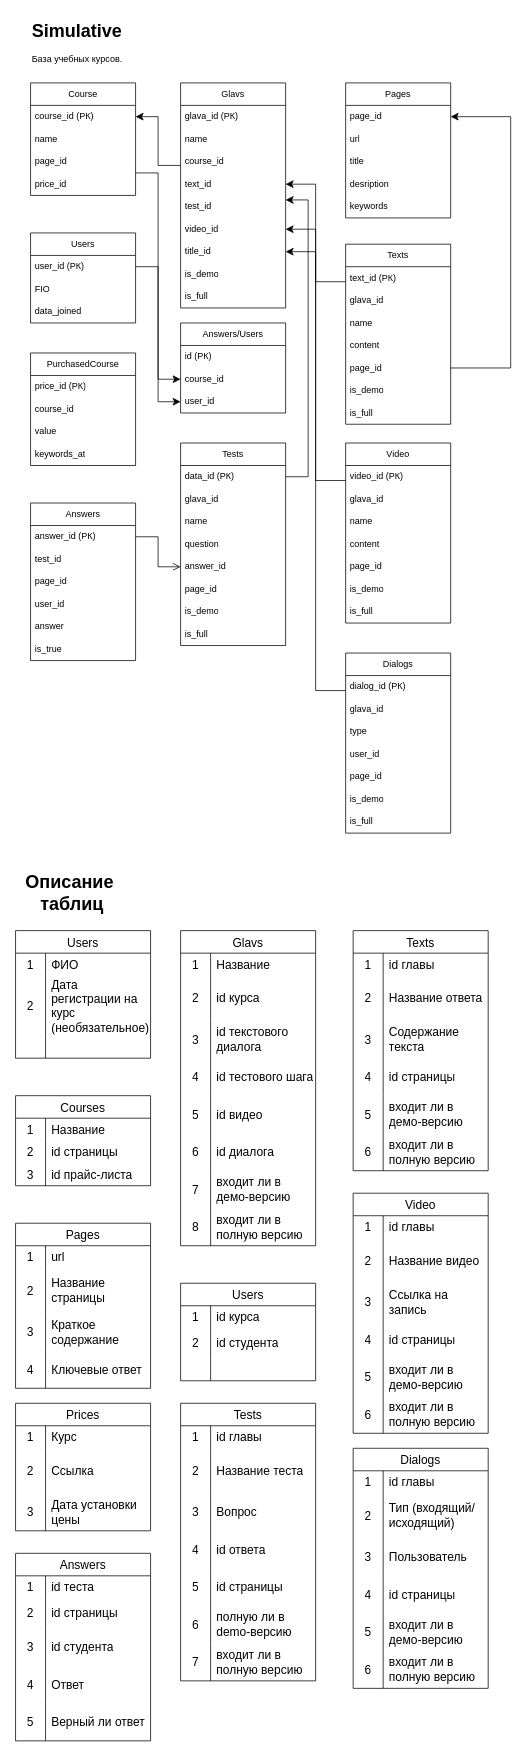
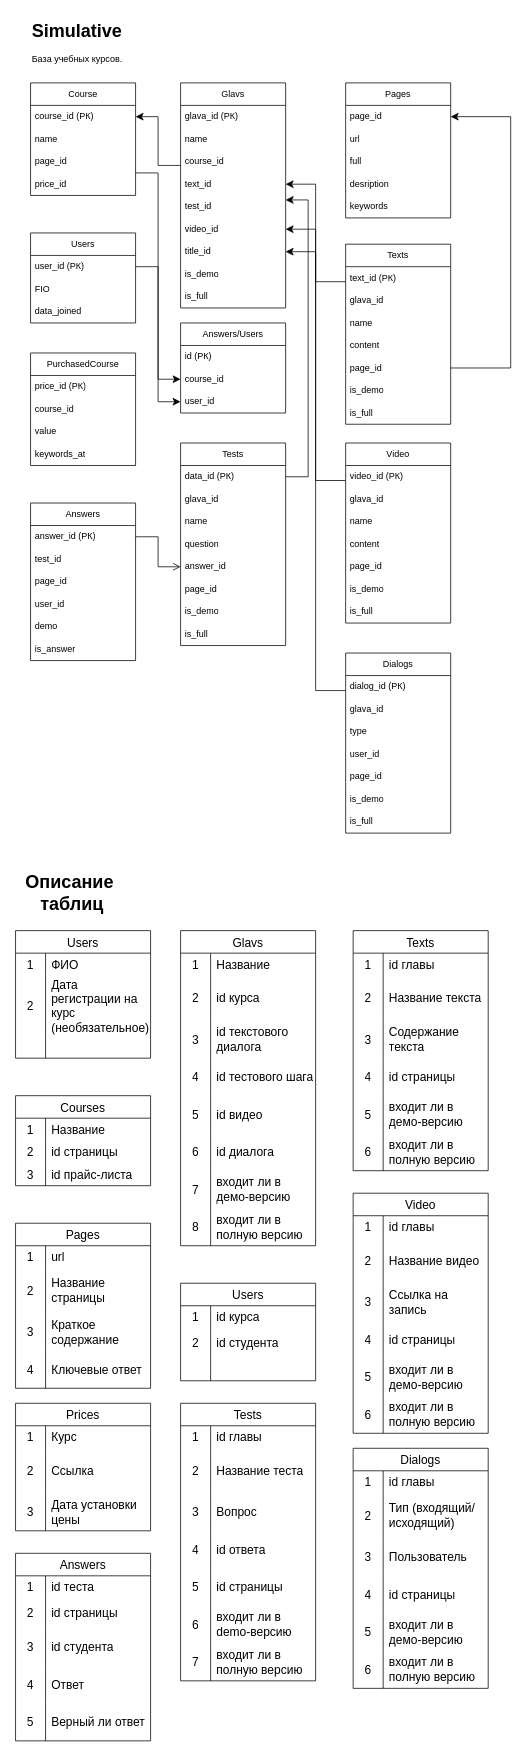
- <mxCell id="5" value="title" style="text;strokeColor=none;fillColor=none;align=left;verticalAlign=middle;spacingLeft=4;spacingRight=4;overflow=hidden;points=[[0,0.5],[1,0.5]];portConstraint=eastwest;rotatable=0;whiteSpace=wrap;html=1;" parent="2" vertex="1"><mxGeometry y="90" width="140" height="30" as="geometry" /></mxCell>
+ <mxCell id="5" value="full" style="text;strokeColor=none;fillColor=none;align=left;verticalAlign=middle;spacingLeft=4;spacingRight=4;overflow=hidden;points=[[0,0.5],[1,0.5]];portConstraint=eastwest;rotatable=0;whiteSpace=wrap;html=1;" parent="2" vertex="1"><mxGeometry y="90" width="140" height="30" as="geometry" /></mxCell>
- <mxCell id="74" value="answer" style="text;strokeColor=none;fillColor=none;align=left;verticalAlign=middle;spacingLeft=4;spacingRight=4;overflow=hidden;points=[[0,0.5],[1,0.5]];portConstraint=eastwest;rotatable=0;whiteSpace=wrap;html=1;" vertex="1" parent="69"><mxGeometry y="150" width="140" height="30" as="geometry" /></mxCell>
+ <mxCell id="74" value="demo" style="text;strokeColor=none;fillColor=none;align=left;verticalAlign=middle;spacingLeft=4;spacingRight=4;overflow=hidden;points=[[0,0.5],[1,0.5]];portConstraint=eastwest;rotatable=0;whiteSpace=wrap;html=1;" vertex="1" parent="69"><mxGeometry y="150" width="140" height="30" as="geometry" /></mxCell>
- <mxCell id="75" value="is_true" style="text;strokeColor=none;fillColor=none;align=left;verticalAlign=middle;spacingLeft=4;spacingRight=4;overflow=hidden;points=[[0,0.5],[1,0.5]];portConstraint=eastwest;rotatable=0;whiteSpace=wrap;html=1;" vertex="1" parent="69"><mxGeometry y="180" width="140" height="30" as="geometry" /></mxCell>
+ <mxCell id="75" value="is_answer" style="text;strokeColor=none;fillColor=none;align=left;verticalAlign=middle;spacingLeft=4;spacingRight=4;overflow=hidden;points=[[0,0.5],[1,0.5]];portConstraint=eastwest;rotatable=0;whiteSpace=wrap;html=1;" vertex="1" parent="69"><mxGeometry y="180" width="140" height="30" as="geometry" /></mxCell>
- <mxCell id="171" value="Название ответа" style="shape=partialRectangle;html=1;whiteSpace=wrap;connectable=0;fillColor=none;top=0;left=0;bottom=0;right=0;align=left;spacingLeft=6;overflow=hidden;strokeColor=inherit;fontSize=16;" vertex="1" parent="169"><mxGeometry x="40" width="140" height="60" as="geometry"><mxRectangle width="140" height="60" as="alternateBounds" /></mxGeometry></mxCell>
+ <mxCell id="171" value="Название текста" style="shape=partialRectangle;html=1;whiteSpace=wrap;connectable=0;fillColor=none;top=0;left=0;bottom=0;right=0;align=left;spacingLeft=6;overflow=hidden;strokeColor=inherit;fontSize=16;" vertex="1" parent="169"><mxGeometry x="40" width="140" height="60" as="geometry"><mxRectangle width="140" height="60" as="alternateBounds" /></mxGeometry></mxCell>
- <mxCell id="240" value="полную ли в demo-версию" style="shape=partialRectangle;html=1;whiteSpace=wrap;connectable=0;fillColor=none;top=0;left=0;bottom=0;right=0;align=left;spacingLeft=6;overflow=hidden;strokeColor=inherit;fontSize=16;" vertex="1" parent="238"><mxGeometry x="40" width="140" height="50" as="geometry"><mxRectangle width="140" height="50" as="alternateBounds" /></mxGeometry></mxCell>
+ <mxCell id="240" value="входит ли в demo-версию" style="shape=partialRectangle;html=1;whiteSpace=wrap;connectable=0;fillColor=none;top=0;left=0;bottom=0;right=0;align=left;spacingLeft=6;overflow=hidden;strokeColor=inherit;fontSize=16;" vertex="1" parent="238"><mxGeometry x="40" width="140" height="50" as="geometry"><mxRectangle width="140" height="50" as="alternateBounds" /></mxGeometry></mxCell>
